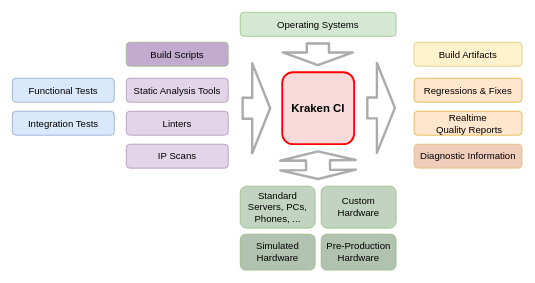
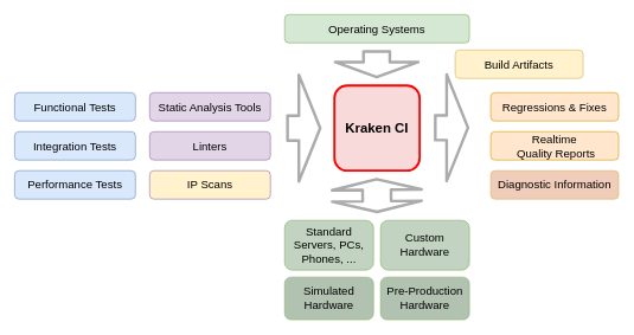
- <mxCell id="5" value="Build Scripts" style="rounded=1;whiteSpace=wrap;html=1;fontSize=16;glass=0;strokeWidth=1;shadow=0;strokeColor=#82b366;fillColor=#C3ABD0;" parent="1" vertex="1"><mxGeometry x="210" y="70" width="170" height="40" as="geometry" /></mxCell>
- <mxCell id="13" value="Build Artifacts" style="rounded=1;whiteSpace=wrap;html=1;fontSize=16;glass=0;strokeWidth=1;shadow=0;fillColor=#fff2cc;strokeColor=#d6b656;" parent="1" vertex="1"><mxGeometry x="690" y="70" width="180" height="40" as="geometry" /></mxCell>
+ <mxCell id="13" value="Build Artifacts" style="rounded=1;whiteSpace=wrap;html=1;fontSize=16;glass=0;strokeWidth=1;shadow=0;fillColor=#fff2cc;strokeColor=#d6b656;" parent="1" vertex="1"><mxGeometry x="640" y="70" width="180" height="40" as="geometry" /></mxCell>
+ <mxCell id="4" value="Performance Tests" style="rounded=1;whiteSpace=wrap;html=1;fontSize=16;glass=0;strokeWidth=1;shadow=0;fillColor=#dae8fc;strokeColor=#6c8ebf;" parent="1" vertex="1"><mxGeometry x="20" y="240" width="170" height="40" as="geometry" /></mxCell>
- <mxCell id="10" value="IP Scans" style="rounded=1;whiteSpace=wrap;html=1;fontSize=16;glass=0;strokeWidth=1;shadow=0;fillColor=#e1d5e7;strokeColor=#9673a6;" parent="1" vertex="1"><mxGeometry x="210" y="240" width="170" height="40" as="geometry" /></mxCell>
+ <mxCell id="10" value="IP Scans" style="rounded=1;whiteSpace=wrap;html=1;fontSize=16;glass=0;strokeWidth=1;shadow=0;fillColor=#fff2cc;strokeColor=#9673a6;" parent="1" vertex="1"><mxGeometry x="210" y="240" width="170" height="40" as="geometry" /></mxCell>
